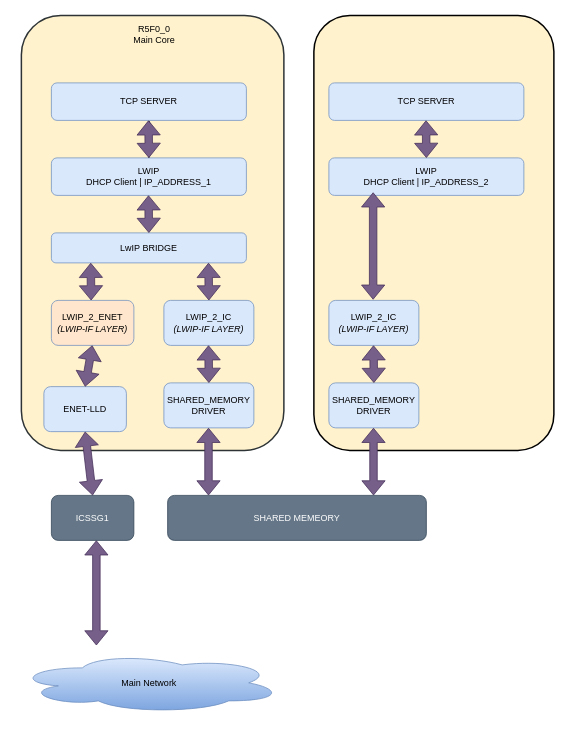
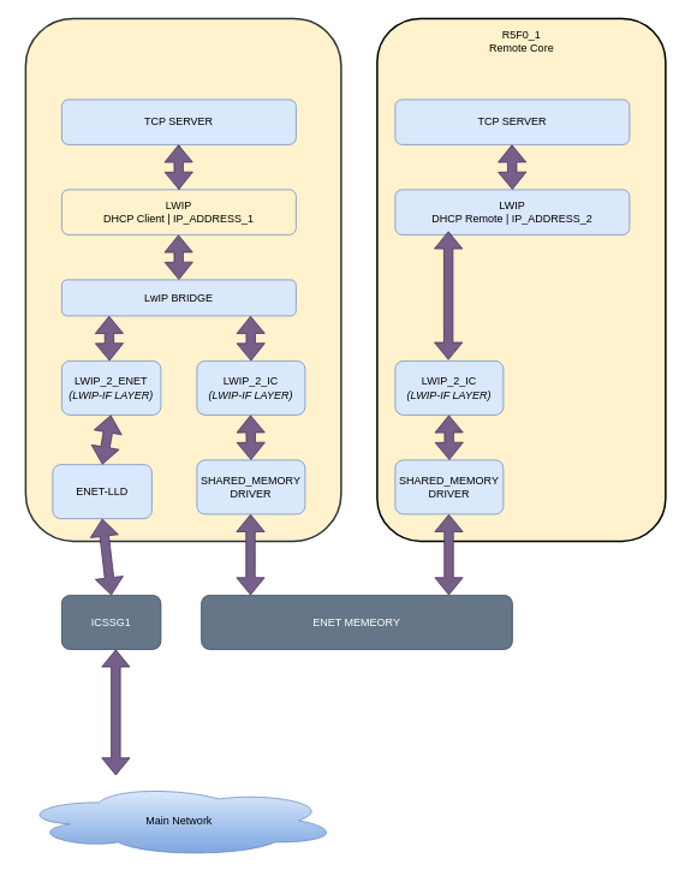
- <mxCell id="31" value="R5F0_0&lt;br&gt;Main Core" style="text;html=1;align=center;verticalAlign=middle;whiteSpace=wrap;rounded=0;" vertex="1" parent="1"><mxGeometry x="163" y="30" width="85" height="30" as="geometry" /></mxCell>
+ <mxCell id="32" value="R5F0_1&lt;br&gt;Remote Core" style="text;html=1;align=center;verticalAlign=middle;whiteSpace=wrap;rounded=0;" vertex="1" parent="1"><mxGeometry x="535.5" y="30" width="85" height="30" as="geometry" /></mxCell>
- <mxCell id="8" value="LWIP&lt;br&gt;DHCP Client | IP_ADDRESS_1" style="rounded=1;whiteSpace=wrap;html=1;fillColor=#dae8fc;strokeColor=#6c8ebf;" vertex="1" parent="1"><mxGeometry x="68" y="210" width="260" height="50" as="geometry" /></mxCell>
+ <mxCell id="8" value="LWIP&lt;br&gt;DHCP Client | IP_ADDRESS_1" style="rounded=1;whiteSpace=wrap;html=1;fillColor=#fff2cc;strokeColor=#6c8ebf;" vertex="1" parent="1"><mxGeometry x="68" y="210" width="260" height="50" as="geometry" /></mxCell>
- <mxCell id="15" value="LWIP&lt;br&gt;DHCP Client | IP_ADDRESS_2" style="rounded=1;whiteSpace=wrap;html=1;fillColor=#dae8fc;strokeColor=#6c8ebf;" vertex="1" parent="1"><mxGeometry x="438" y="210" width="260" height="50" as="geometry" /></mxCell>
+ <mxCell id="15" value="LWIP&lt;br&gt;DHCP Remote | IP_ADDRESS_2" style="rounded=1;whiteSpace=wrap;html=1;fillColor=#dae8fc;strokeColor=#6c8ebf;" vertex="1" parent="1"><mxGeometry x="438" y="210" width="260" height="50" as="geometry" /></mxCell>
- <mxCell id="10" value="LWIP_2_ENET&lt;br&gt;&lt;i&gt;(LWIP-IF LAYER)&lt;/i&gt;" style="rounded=1;whiteSpace=wrap;html=1;fillColor=#ffe6cc;strokeColor=#6c8ebf;" vertex="1" parent="1"><mxGeometry x="68" y="400" width="110" height="60" as="geometry" /></mxCell>
+ <mxCell id="10" value="LWIP_2_ENET&lt;br&gt;&lt;i&gt;(LWIP-IF LAYER)&lt;/i&gt;" style="rounded=1;whiteSpace=wrap;html=1;fillColor=#dae8fc;strokeColor=#6c8ebf;" vertex="1" parent="1"><mxGeometry x="68" y="400" width="110" height="60" as="geometry" /></mxCell>
- <mxCell id="14" value="SHARED MEMEORY" style="rounded=1;whiteSpace=wrap;html=1;fillColor=#647687;fontColor=#ffffff;strokeColor=#314354;" vertex="1" parent="1"><mxGeometry x="223" y="660" width="345" height="60" as="geometry" /></mxCell>
+ <mxCell id="14" value="ENET MEMEORY" style="rounded=1;whiteSpace=wrap;html=1;fillColor=#647687;fontColor=#ffffff;strokeColor=#314354;" vertex="1" parent="1"><mxGeometry x="223" y="660" width="345" height="60" as="geometry" /></mxCell>
